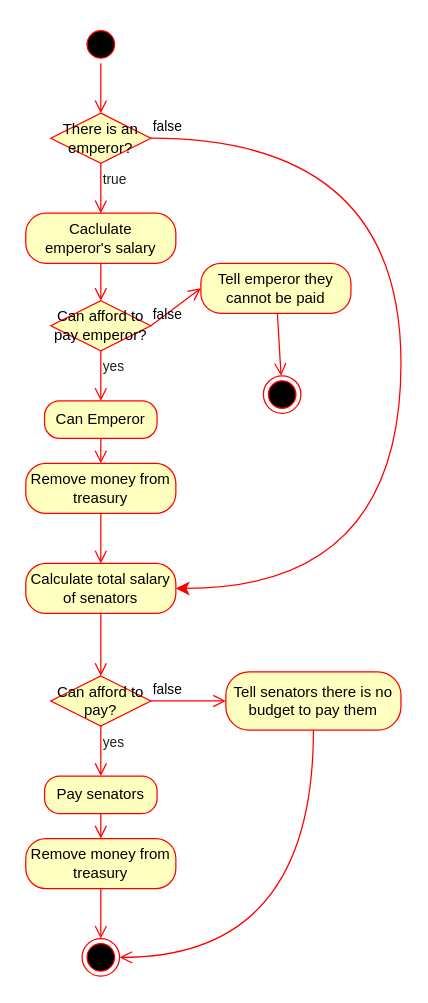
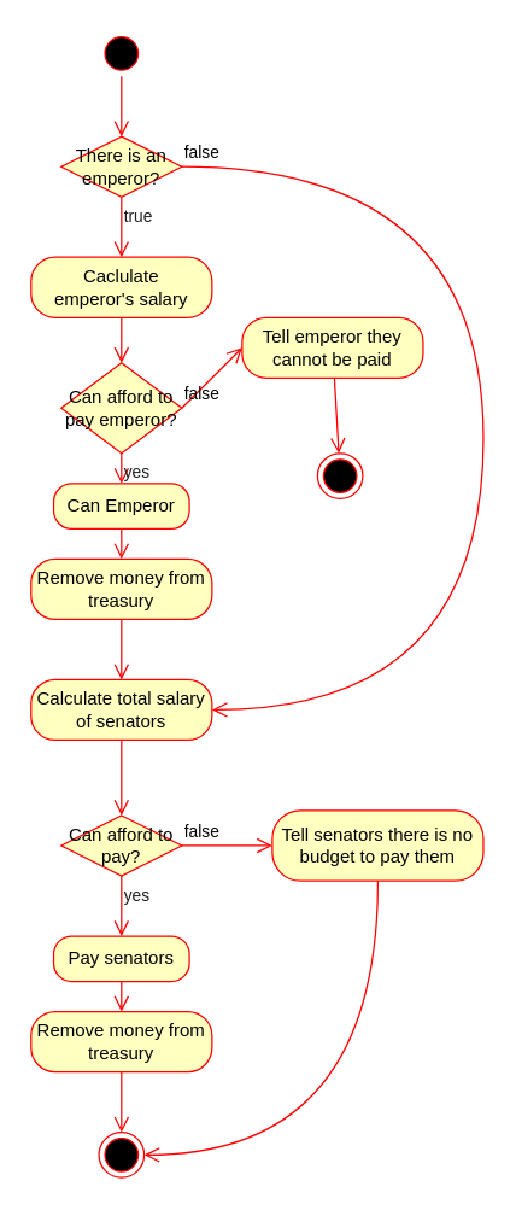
- <mxCell id="9" value="Can afford to pay emperor?" style="rhombus;whiteSpace=wrap;html=1;fontColor=#000000;fillColor=#ffffc0;strokeColor=#ff0000;" vertex="1" parent="1"><mxGeometry x="40" y="240" width="80" height="40" as="geometry" /></mxCell>
+ <mxCell id="9" value="Can afford to pay emperor?" style="rhombus;whiteSpace=wrap;html=1;fontColor=#000000;fillColor=#ffffc0;strokeColor=#ff0000;" vertex="1" parent="1"><mxGeometry x="40" y="240" width="80" height="60" as="geometry" /></mxCell>
- <mxCell id="5" value="false" style="html=1;align=left;verticalAlign=bottom;endArrow=classic;endSize=8;strokeColor=#ff0000;rounded=0;labelBackgroundColor=none;fontColor=#000000;exitX=1;exitY=0.5;exitDx=0;exitDy=0;entryX=1;entryY=0.5;entryDx=0;entryDy=0;edgeStyle=orthogonalEdgeStyle;curved=1;" edge="1" source="4" parent="1" target="18"><mxGeometry x="-1" relative="1" as="geometry"><mxPoint x="225" y="110" as="targetPoint" /><Array as="points"><mxPoint x="320" y="110" /><mxPoint x="180" y="470" /></Array></mxGeometry></mxCell>
+ <mxCell id="5" value="false" style="html=1;align=left;verticalAlign=bottom;endArrow=open;endSize=8;strokeColor=#ff0000;rounded=0;labelBackgroundColor=none;fontColor=#000000;exitX=1;exitY=0.5;exitDx=0;exitDy=0;entryX=1;entryY=0.5;entryDx=0;entryDy=0;edgeStyle=orthogonalEdgeStyle;curved=1;" edge="1" source="4" parent="1" target="18"><mxGeometry x="-1" relative="1" as="geometry"><mxPoint x="225" y="110" as="targetPoint" /><Array as="points"><mxPoint x="320" y="110" /><mxPoint x="180" y="470" /></Array></mxGeometry></mxCell>
